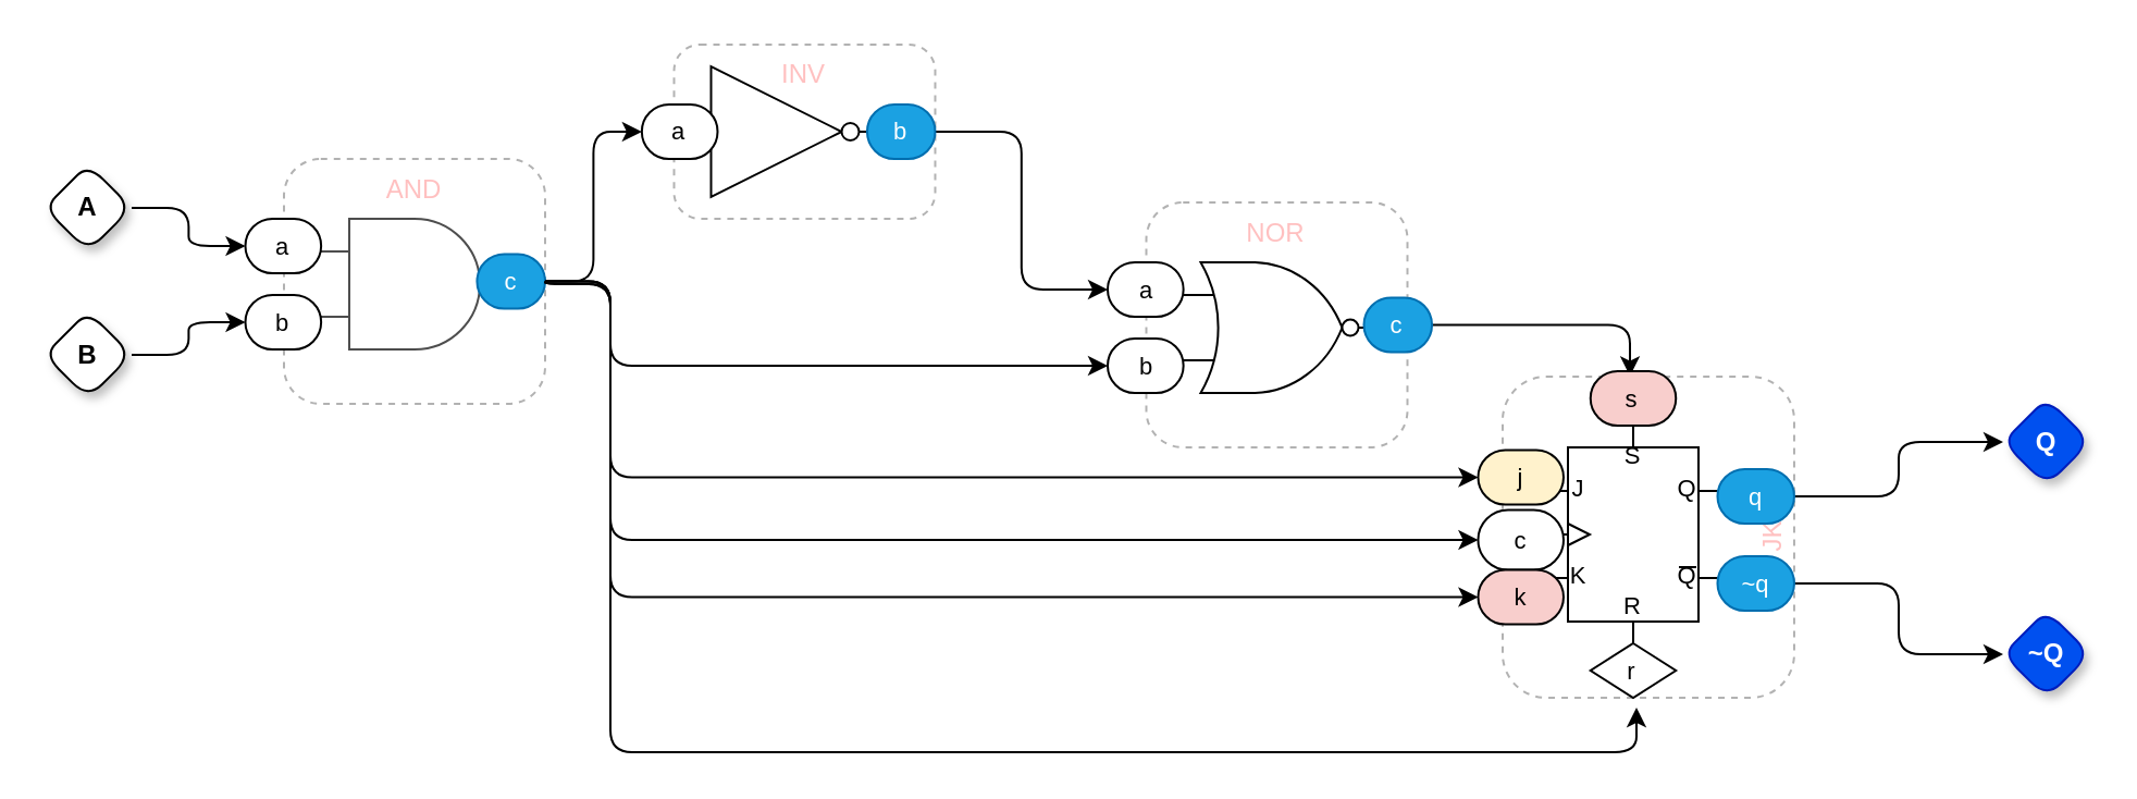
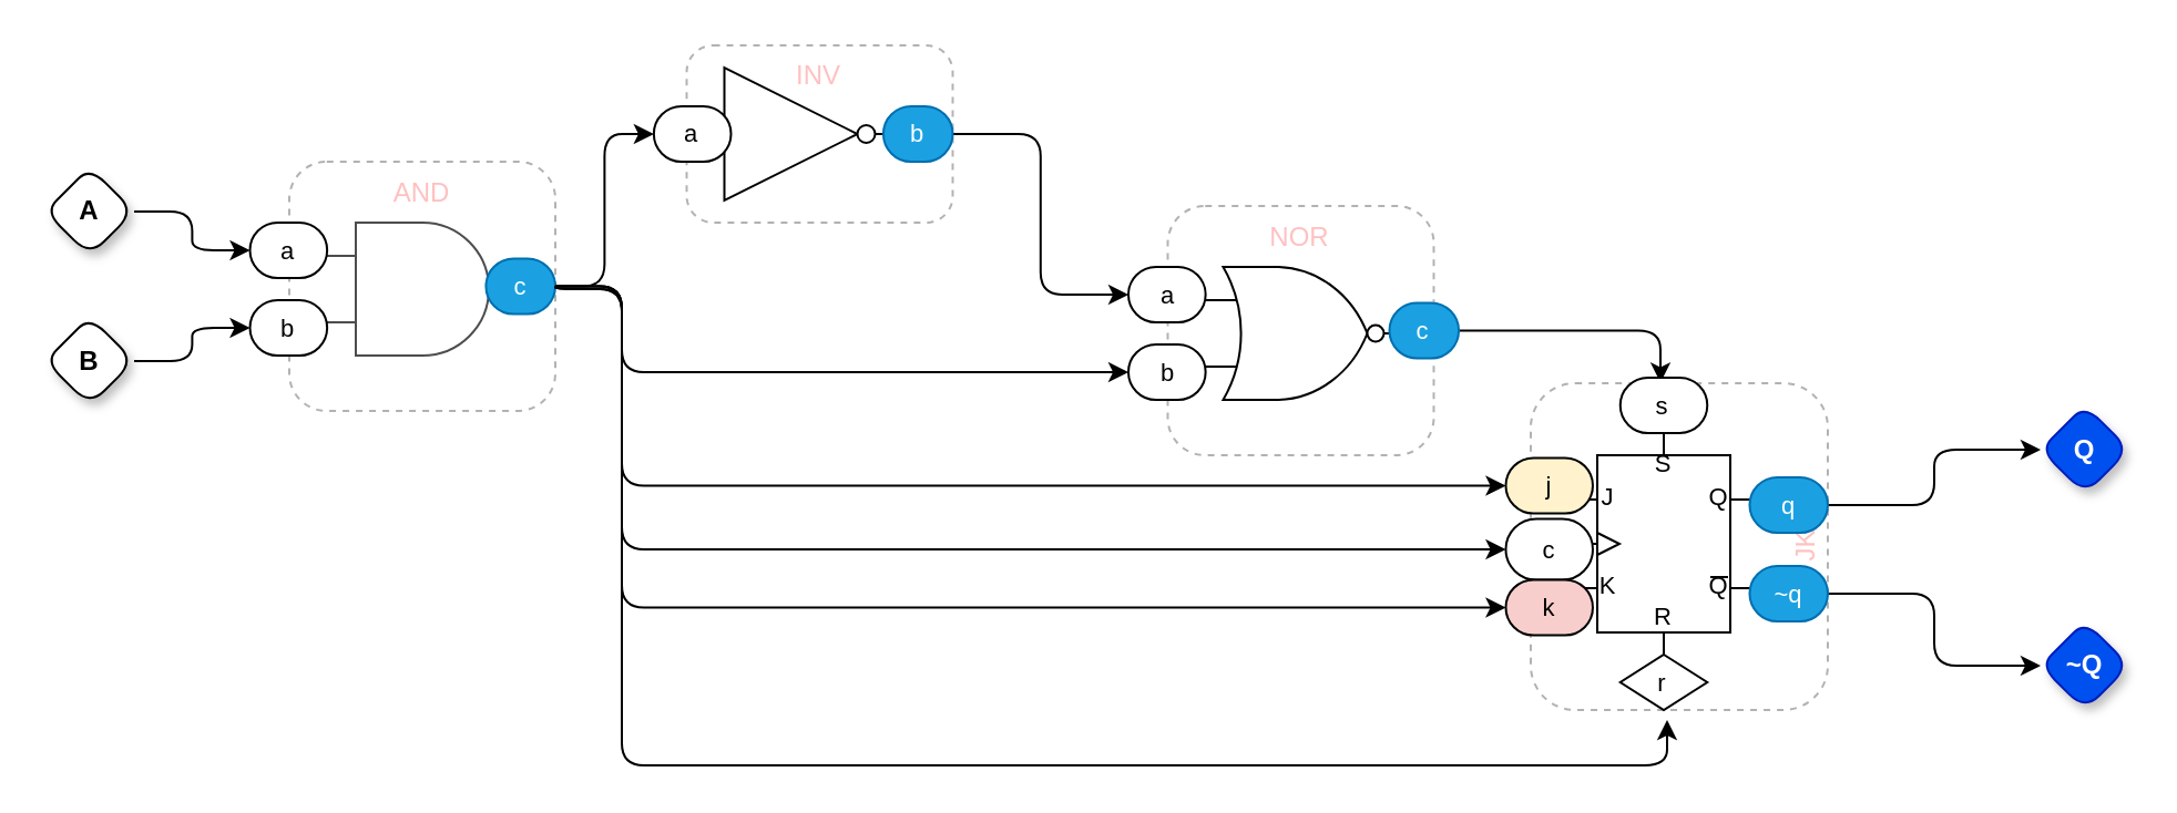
- <mxCell id="38" value="s" style="rounded=1;whiteSpace=wrap;html=1;sketch=0;points=[[0,0.5,0,0,0],[1,0.5,0,0,0]];arcSize=50;fontFamily=Helvetica;fontSize=11;fontColor=default;fillColor=#f8cecc;" vertex="1" parent="30"><mxGeometry x="40.38" y="-2.5" width="39.25" height="25" as="geometry" /></mxCell>
+ <mxCell id="38" value="s" style="rounded=1;whiteSpace=wrap;html=1;sketch=0;points=[[0,0.5,0,0,0],[1,0.5,0,0,0]];arcSize=50;fontFamily=Helvetica;fontSize=11;fontColor=default;" vertex="1" parent="30"><mxGeometry x="40.38" y="-2.5" width="39.25" height="25" as="geometry" /></mxCell>
